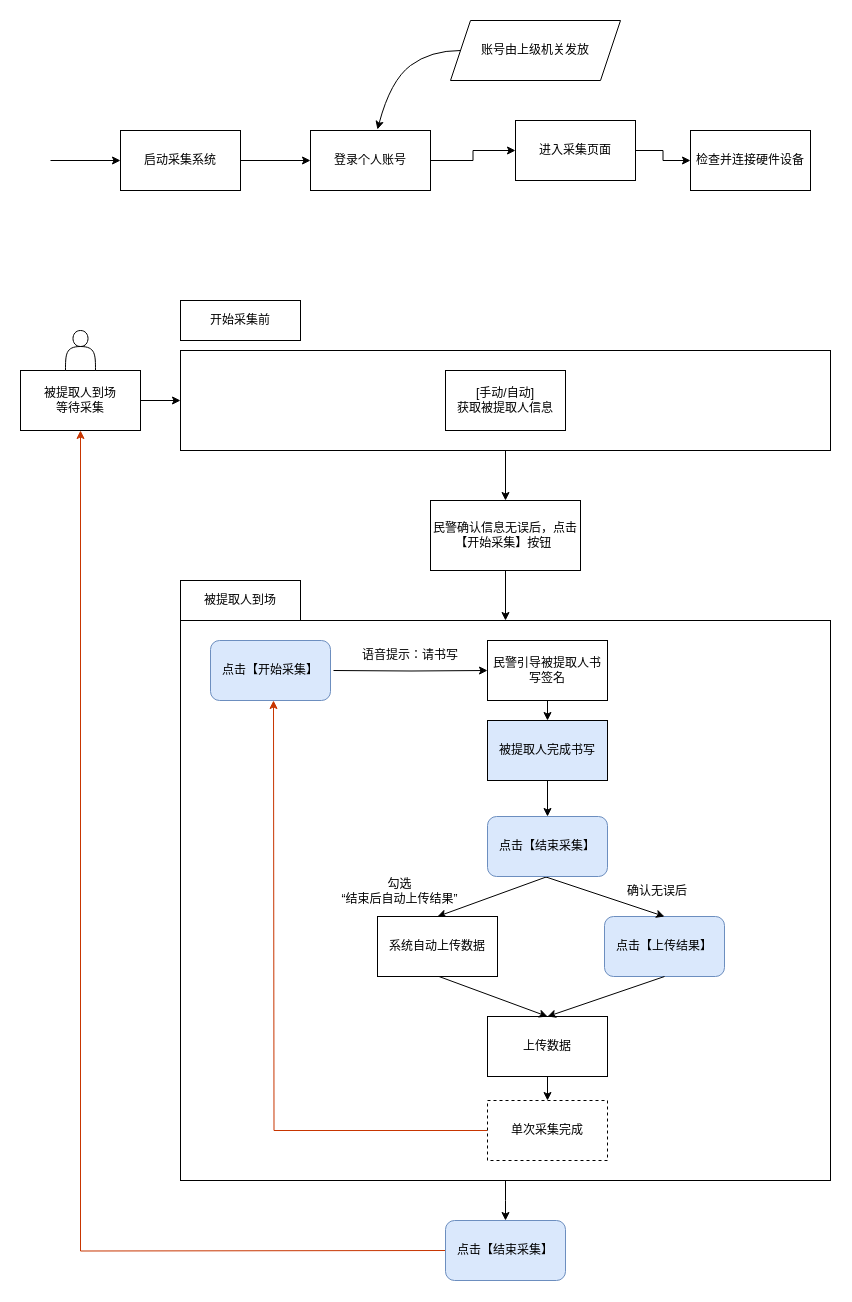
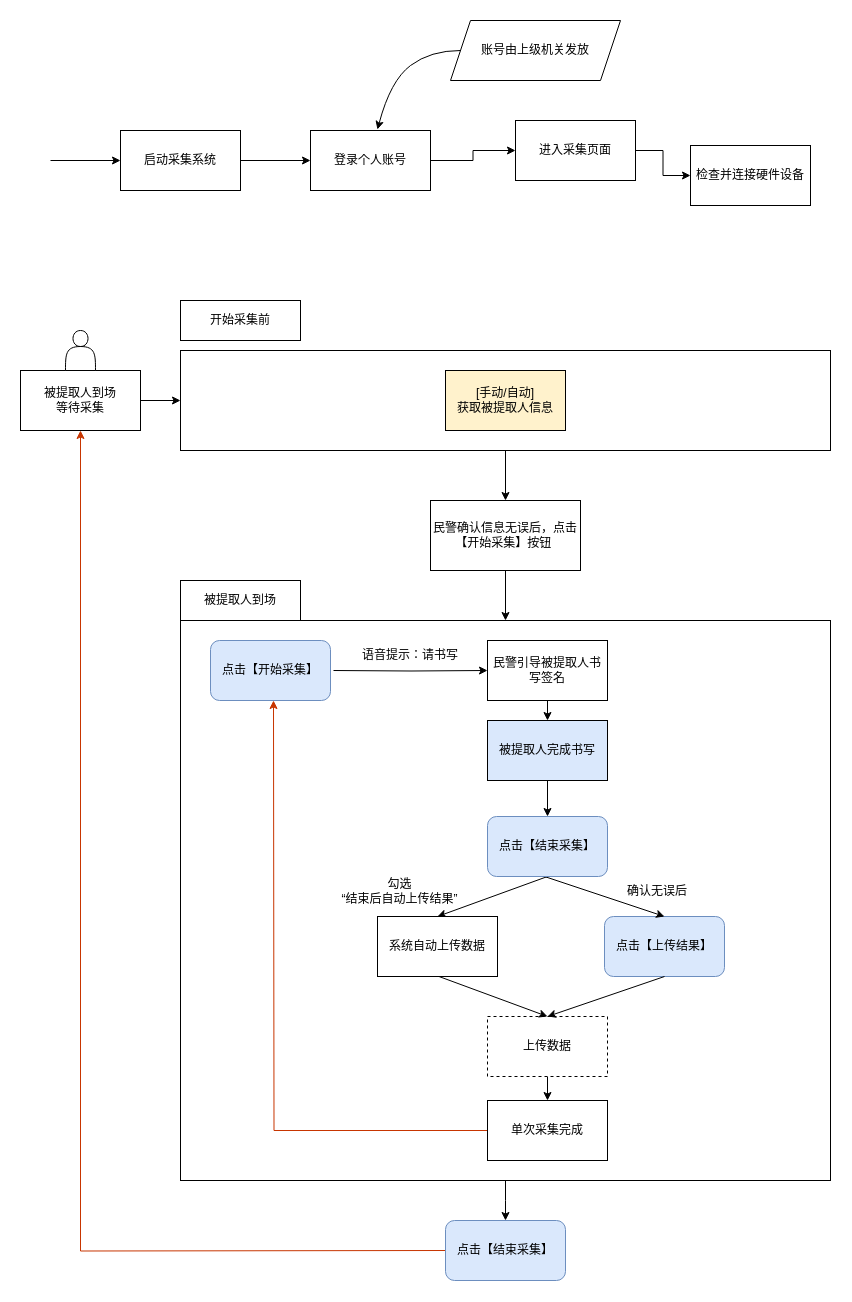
- <mxCell id="13" value="检查并连接硬件设备" style="rounded=0;whiteSpace=wrap;html=1;" vertex="1" parent="1"><mxGeometry x="690" y="130" width="120" height="60" as="geometry" /></mxCell>
+ <mxCell id="13" value="检查并连接硬件设备" style="rounded=0;whiteSpace=wrap;html=1;" vertex="1" parent="1"><mxGeometry x="690" y="145" width="120" height="60" as="geometry" /></mxCell>
- <mxCell id="19" value="[手动/自动]&lt;div&gt;获取被提取人信息&lt;/div&gt;" style="rounded=0;whiteSpace=wrap;html=1;" vertex="1" parent="1"><mxGeometry x="445" y="370" width="120" height="60" as="geometry" /></mxCell>
+ <mxCell id="19" value="[手动/自动]&lt;div&gt;获取被提取人信息&lt;/div&gt;" style="rounded=0;whiteSpace=wrap;html=1;fillColor=#fff2cc;" vertex="1" parent="1"><mxGeometry x="445" y="370" width="120" height="60" as="geometry" /></mxCell>
- <mxCell id="31" value="上传数据" style="rounded=0;whiteSpace=wrap;html=1;" vertex="1" parent="1"><mxGeometry x="487" y="1016" width="120" height="60" as="geometry" /></mxCell>
+ <mxCell id="31" value="上传数据" style="rounded=0;whiteSpace=wrap;html=1;dashed=1;" vertex="1" parent="1"><mxGeometry x="487" y="1016" width="120" height="60" as="geometry" /></mxCell>
- <mxCell id="35" value="单次采集完成" style="rounded=0;whiteSpace=wrap;html=1;dashed=1;" vertex="1" parent="1"><mxGeometry x="487" y="1100" width="120" height="60" as="geometry" /></mxCell>
+ <mxCell id="35" value="单次采集完成" style="rounded=0;whiteSpace=wrap;html=1;" vertex="1" parent="1"><mxGeometry x="487" y="1100" width="120" height="60" as="geometry" /></mxCell>
